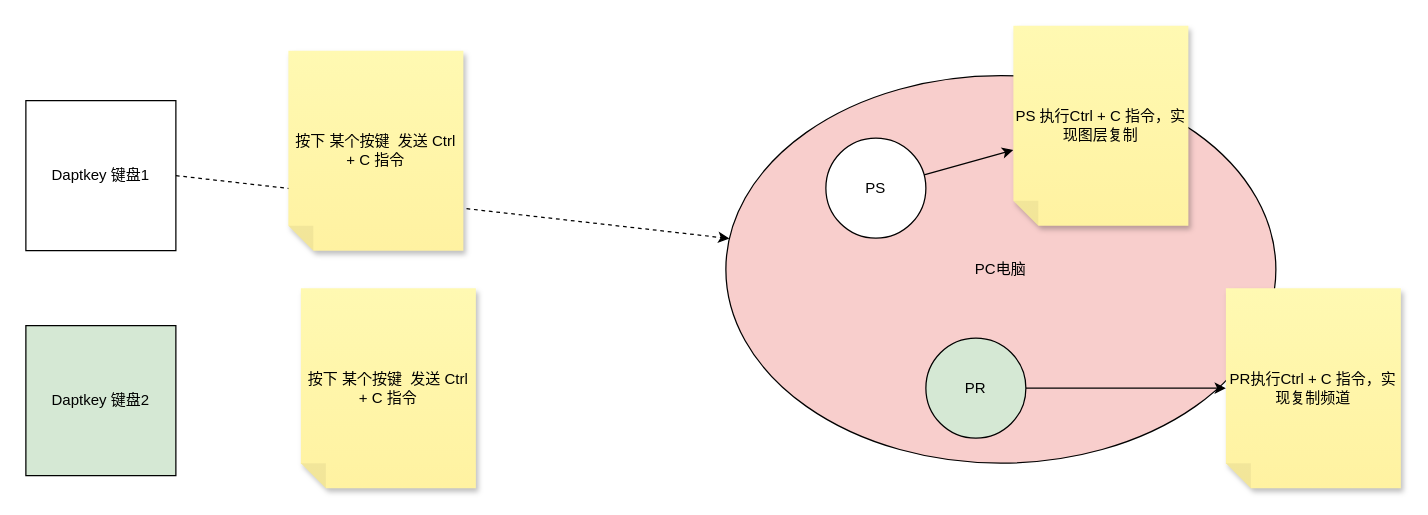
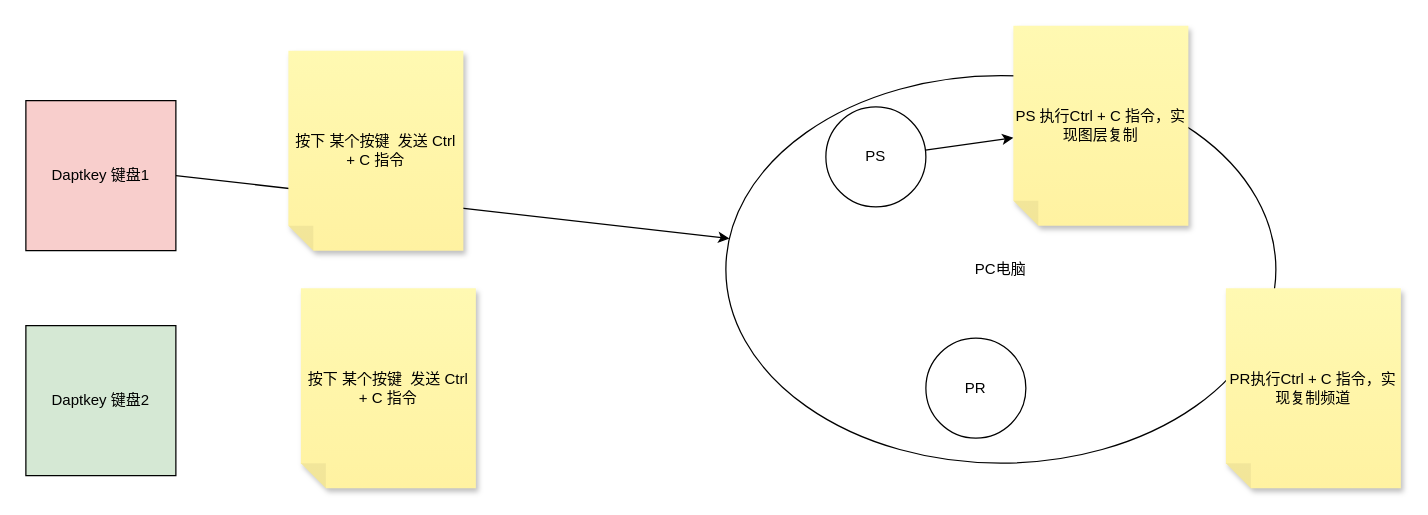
- <mxCell id="3" value="Daptkey 键盘1" style="whiteSpace=wrap;html=1;aspect=fixed;" vertex="1" parent="1"><mxGeometry x="20" y="80" width="120" height="120" as="geometry" /></mxCell>
+ <mxCell id="3" value="Daptkey 键盘1" style="whiteSpace=wrap;html=1;aspect=fixed;fillColor=#f8cecc;" vertex="1" parent="1"><mxGeometry x="20" y="80" width="120" height="120" as="geometry" /></mxCell>
- <mxCell id="9" value="PS" style="ellipse;whiteSpace=wrap;html=1;aspect=fixed;" vertex="1" parent="1"><mxGeometry x="660" y="110" width="80" height="80" as="geometry" /></mxCell>
+ <mxCell id="9" value="PS" style="ellipse;whiteSpace=wrap;html=1;aspect=fixed;" vertex="1" parent="1"><mxGeometry x="660" y="85" width="80" height="80" as="geometry" /></mxCell>
- <mxCell id="2" style="edgeStyle=none;html=1;exitX=1;exitY=0.5;exitDx=0;exitDy=0;dashed=1;" edge="1" parent="1" source="3" target="5"><mxGeometry relative="1" as="geometry" /></mxCell>
+ <mxCell id="2" style="edgeStyle=none;html=1;exitX=1;exitY=0.5;exitDx=0;exitDy=0;" edge="1" parent="1" source="3" target="5"><mxGeometry relative="1" as="geometry" /></mxCell>
- <mxCell id="5" value="PC电脑" style="ellipse;whiteSpace=wrap;html=1;fillColor=#f8cecc;" vertex="1" parent="1"><mxGeometry x="580" y="60" width="440" height="310" as="geometry" /></mxCell>
+ <mxCell id="5" value="PC电脑" style="ellipse;whiteSpace=wrap;html=1;" vertex="1" parent="1"><mxGeometry x="580" y="60" width="440" height="310" as="geometry" /></mxCell>
- <mxCell id="11" value="PR" style="ellipse;whiteSpace=wrap;html=1;aspect=fixed;fillColor=#d5e8d4;" vertex="1" parent="1"><mxGeometry x="740" y="270" width="80" height="80" as="geometry" /></mxCell>
+ <mxCell id="11" value="PR" style="ellipse;whiteSpace=wrap;html=1;aspect=fixed;" vertex="1" parent="1"><mxGeometry x="740" y="270" width="80" height="80" as="geometry" /></mxCell>
- <mxCell id="10" style="edgeStyle=none;html=1;" edge="1" parent="1" source="11" target="13"><mxGeometry relative="1" as="geometry" /></mxCell>
